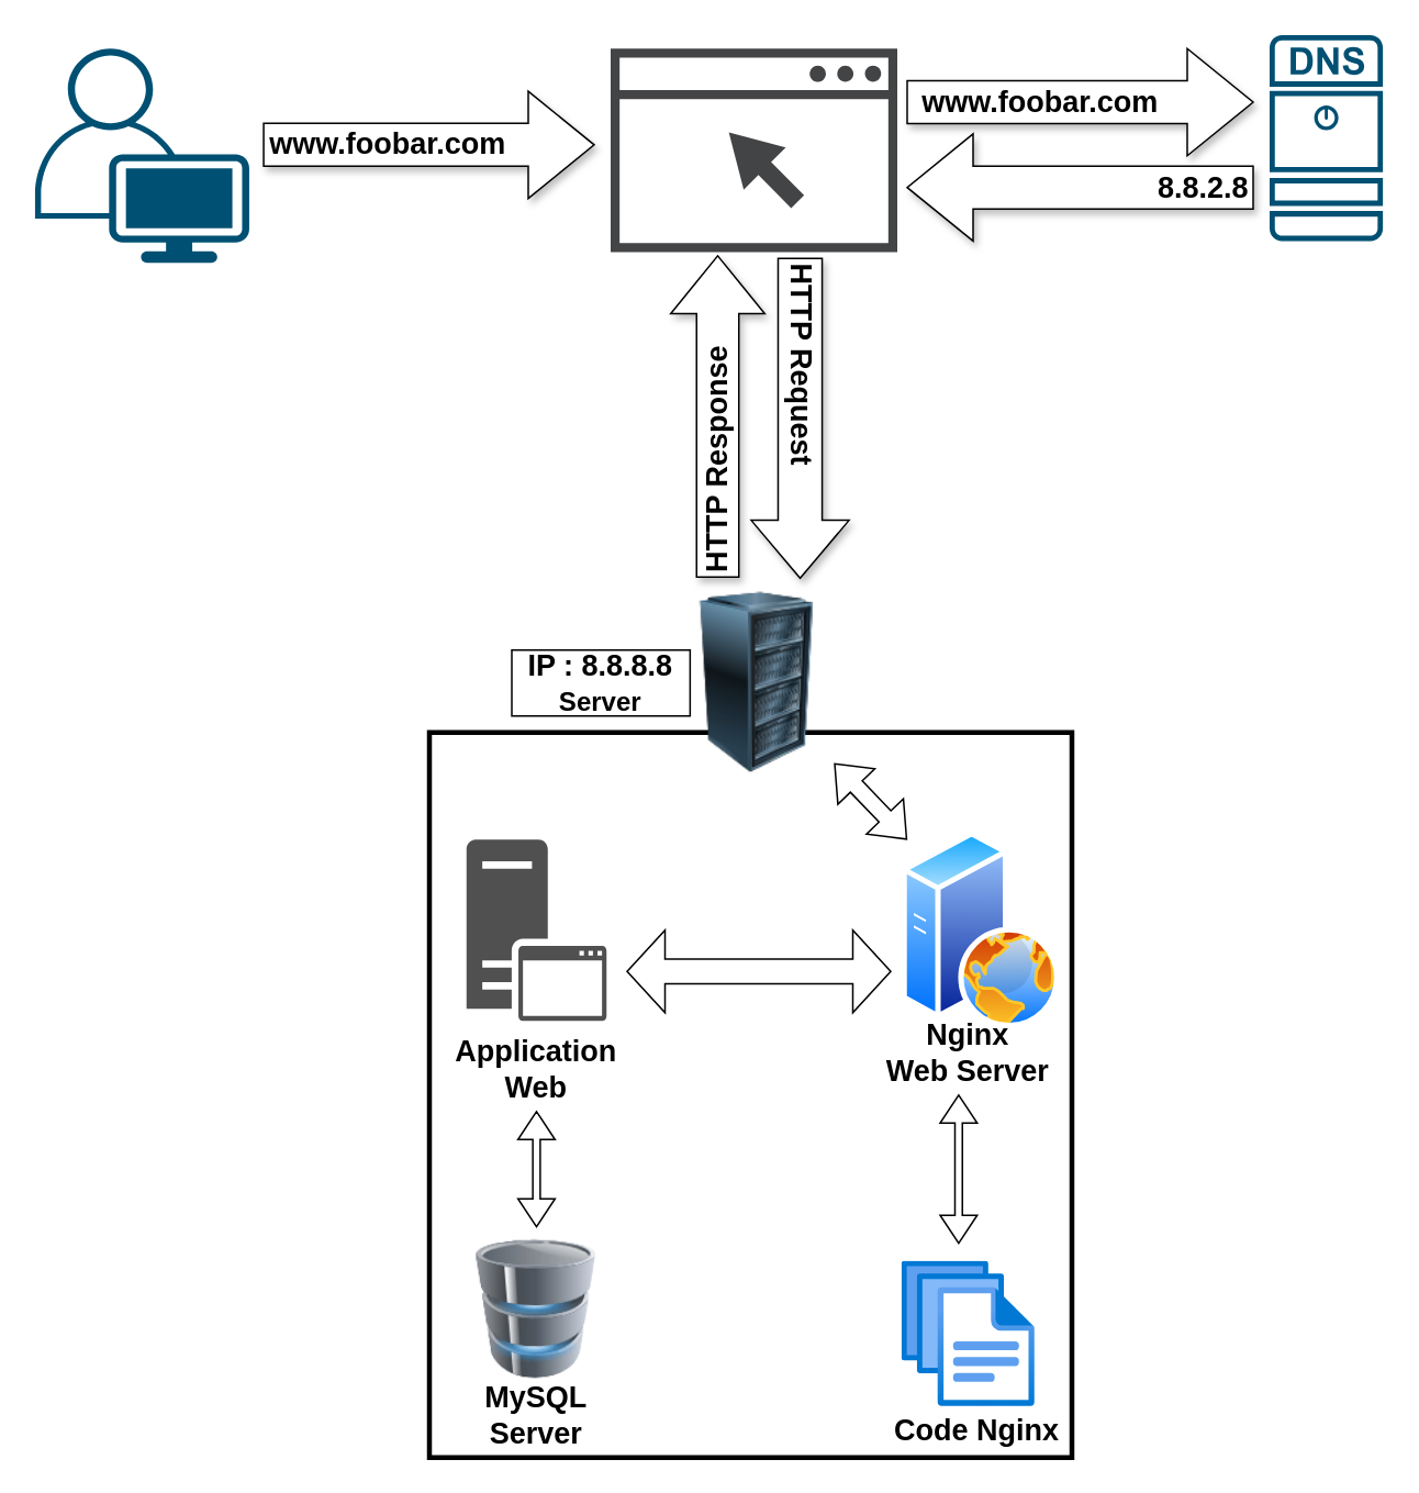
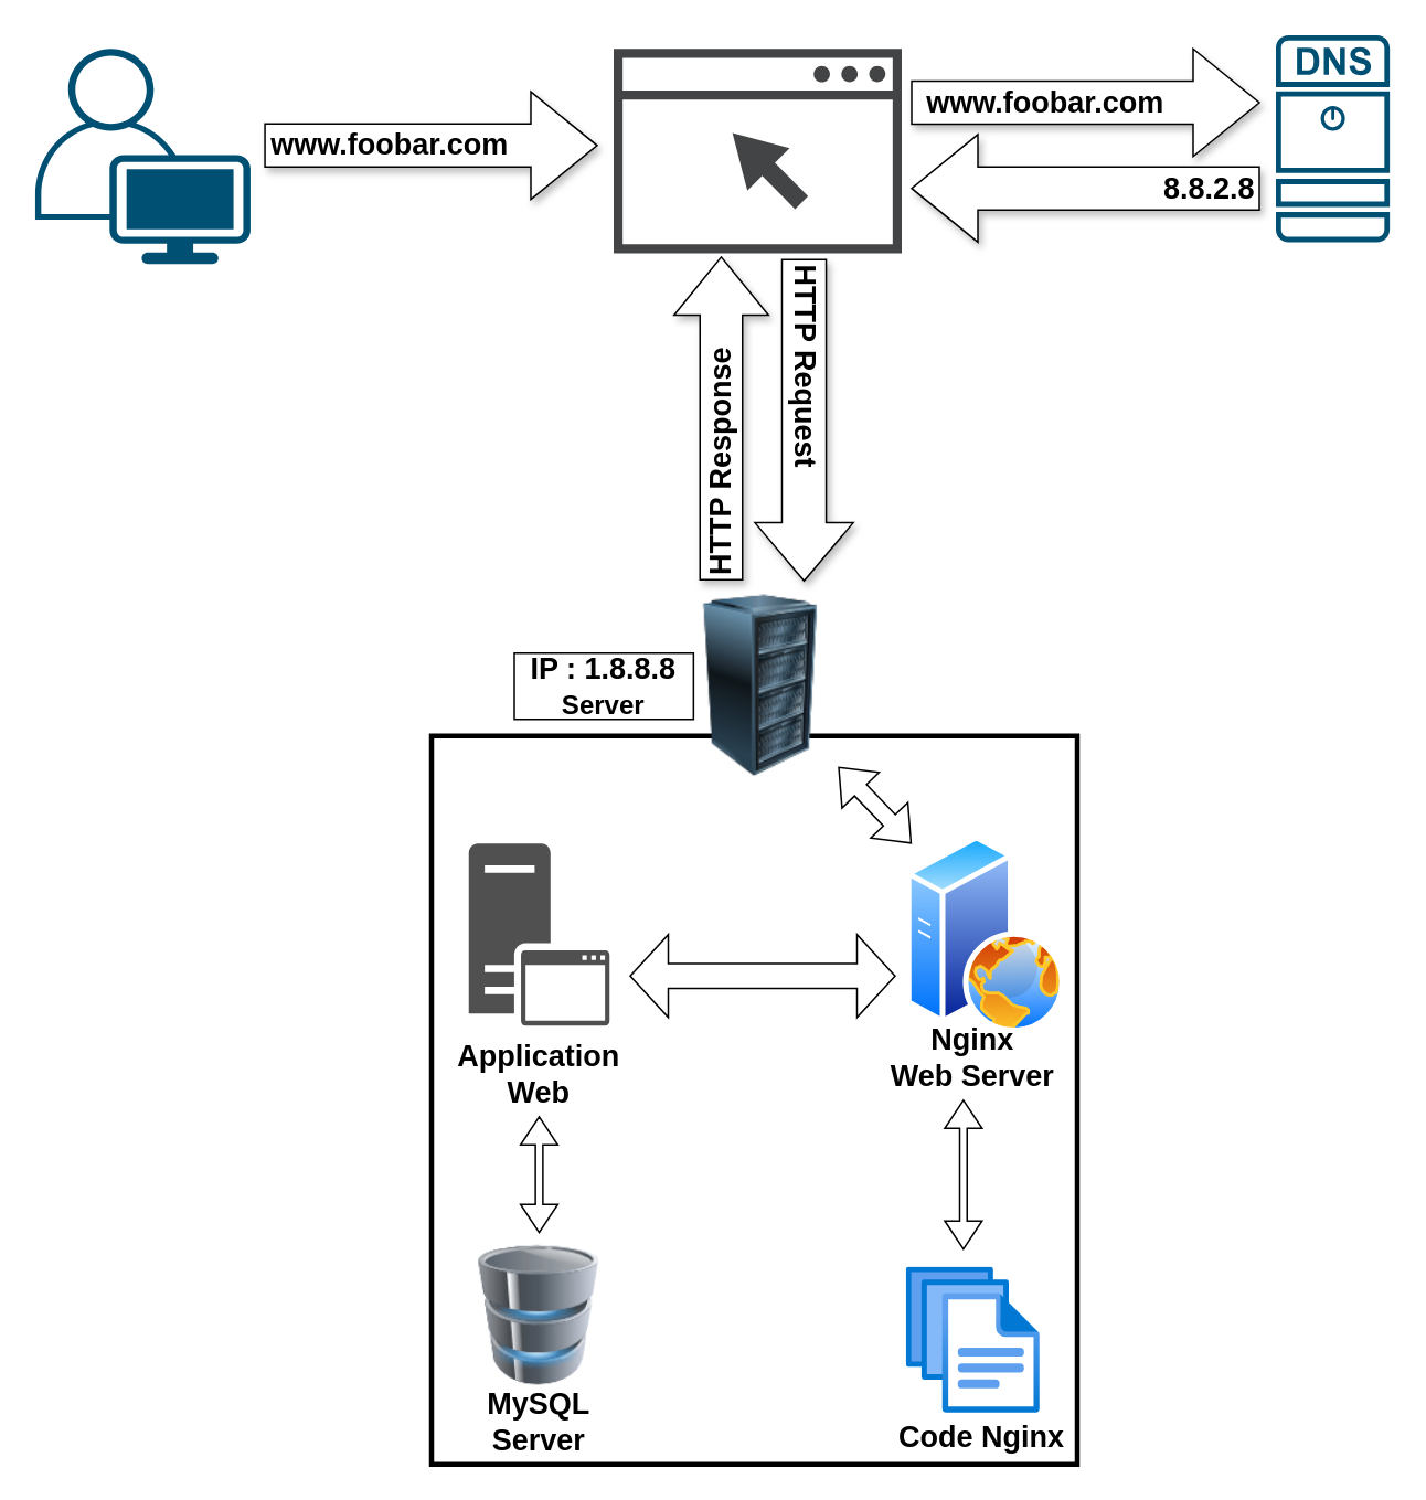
- <mxCell id="18" value="&lt;div style=&quot;&quot;&gt;&lt;b style=&quot;background-color: initial;&quot;&gt;&lt;font style=&quot;font-size: 18px;&quot;&gt;IP : 8.8.8.8&lt;/font&gt;&lt;/b&gt;&lt;/div&gt;&lt;div style=&quot;&quot;&gt;&lt;b style=&quot;background-color: initial;&quot;&gt;&lt;font size=&quot;3&quot; style=&quot;&quot;&gt;Server&lt;/font&gt;&lt;/b&gt;&lt;/div&gt;" style="text;strokeColor=none;align=center;fillColor=none;html=1;verticalAlign=middle;whiteSpace=wrap;rounded=0;" parent="1" vertex="1"><mxGeometry x="282.03" y="401.5" width="164.18" height="25" as="geometry" /></mxCell>
+ <mxCell id="18" value="&lt;div style=&quot;&quot;&gt;&lt;b style=&quot;background-color: initial;&quot;&gt;&lt;font style=&quot;font-size: 18px;&quot;&gt;IP : 1.8.8.8&lt;/font&gt;&lt;/b&gt;&lt;/div&gt;&lt;div style=&quot;&quot;&gt;&lt;b style=&quot;background-color: initial;&quot;&gt;&lt;font size=&quot;3&quot; style=&quot;&quot;&gt;Server&lt;/font&gt;&lt;/b&gt;&lt;/div&gt;" style="text;strokeColor=none;align=center;fillColor=none;html=1;verticalAlign=middle;whiteSpace=wrap;rounded=0;" parent="1" vertex="1"><mxGeometry x="282.03" y="401.5" width="164.18" height="25" as="geometry" /></mxCell>
